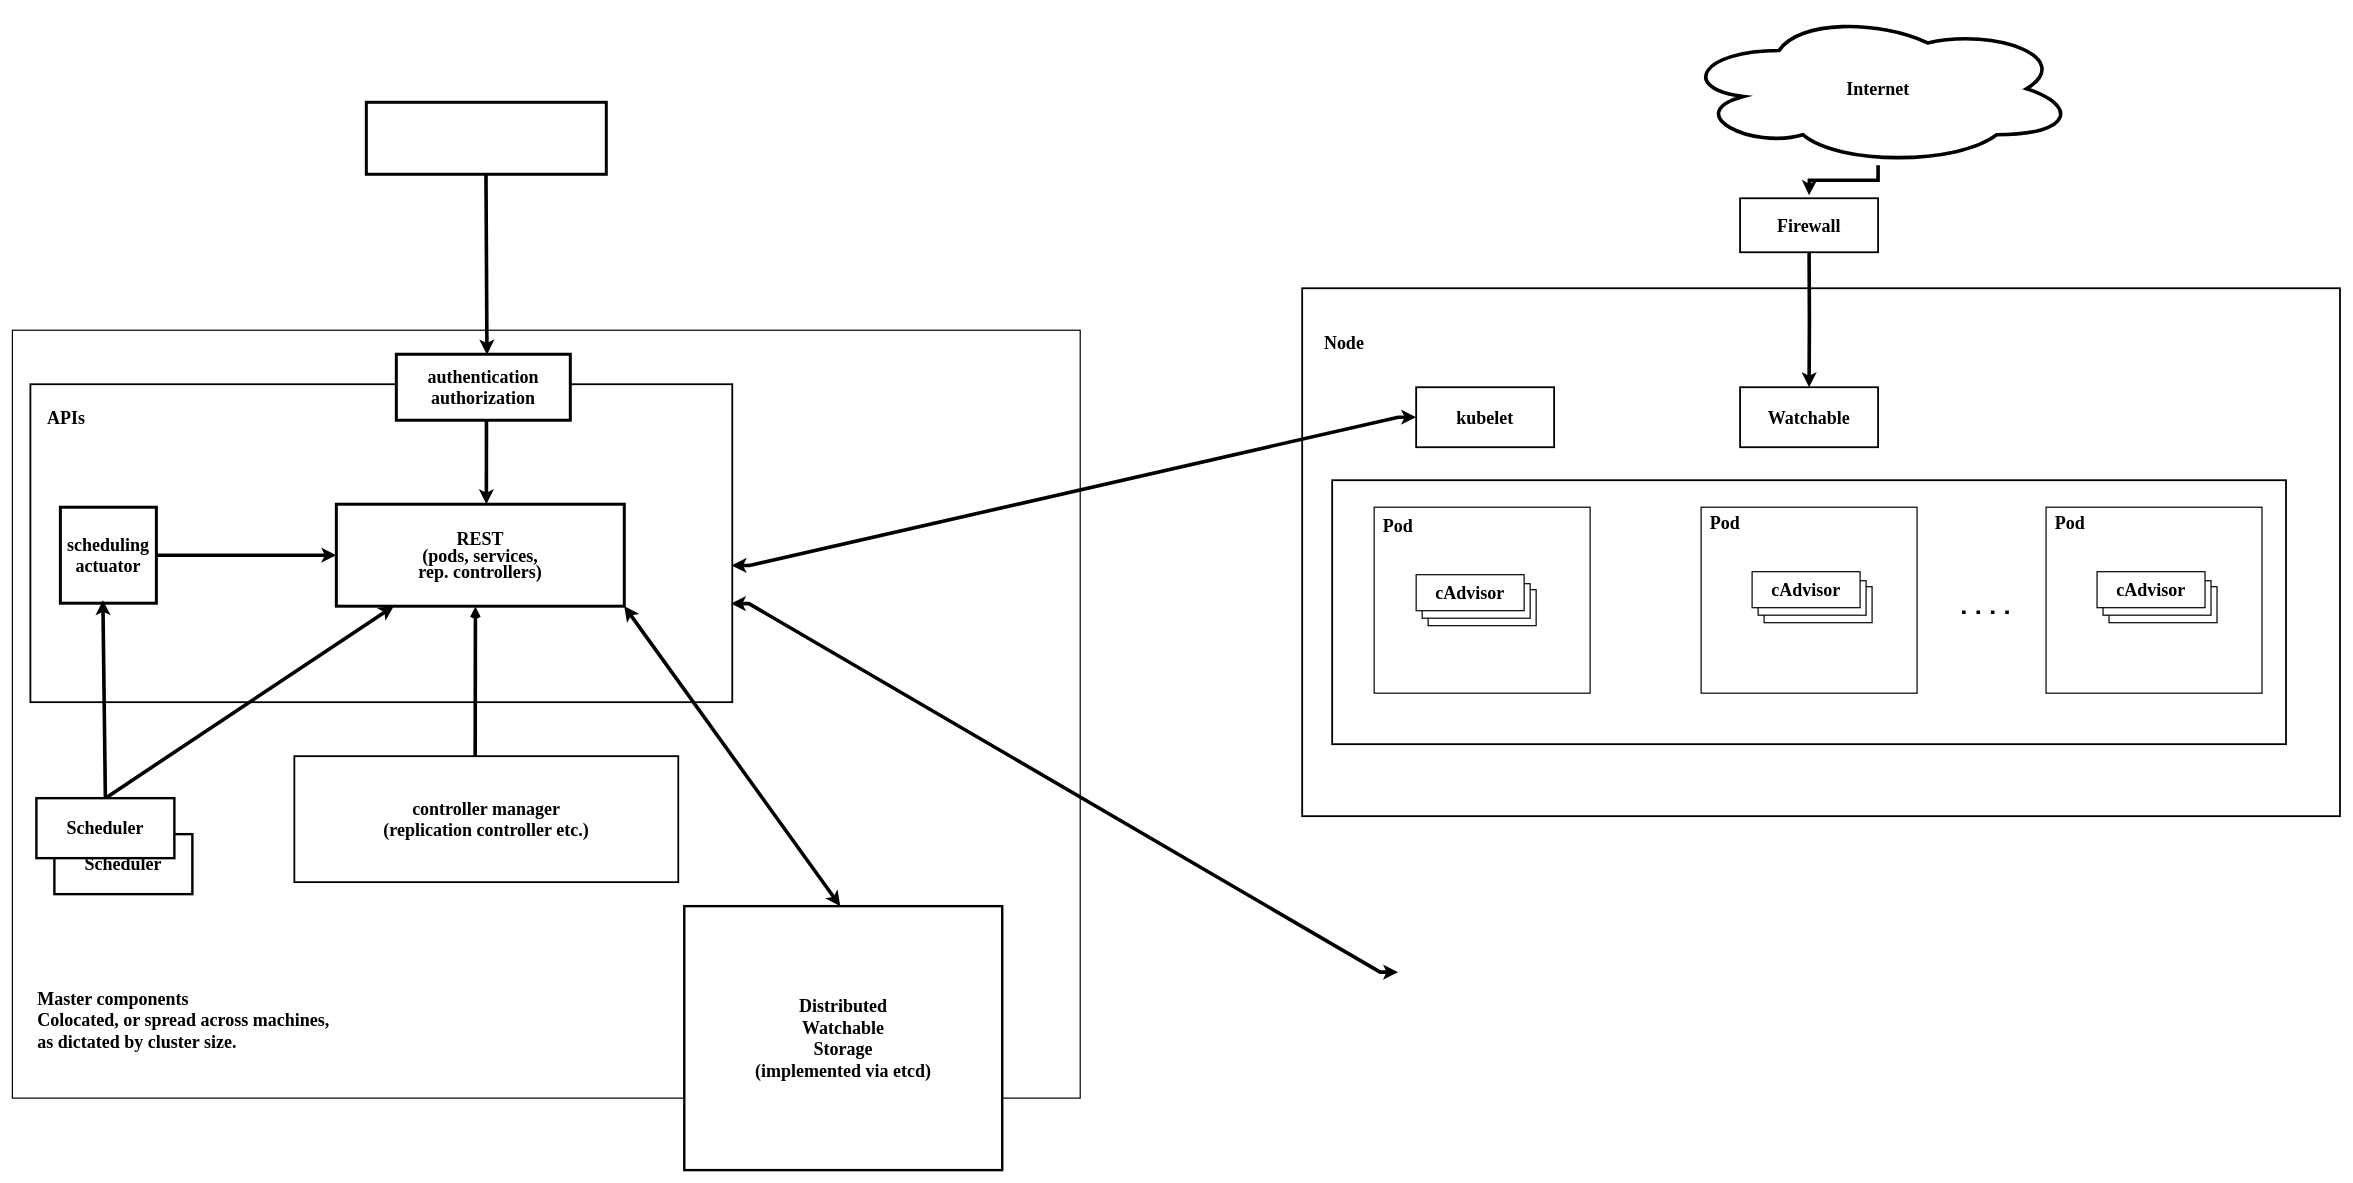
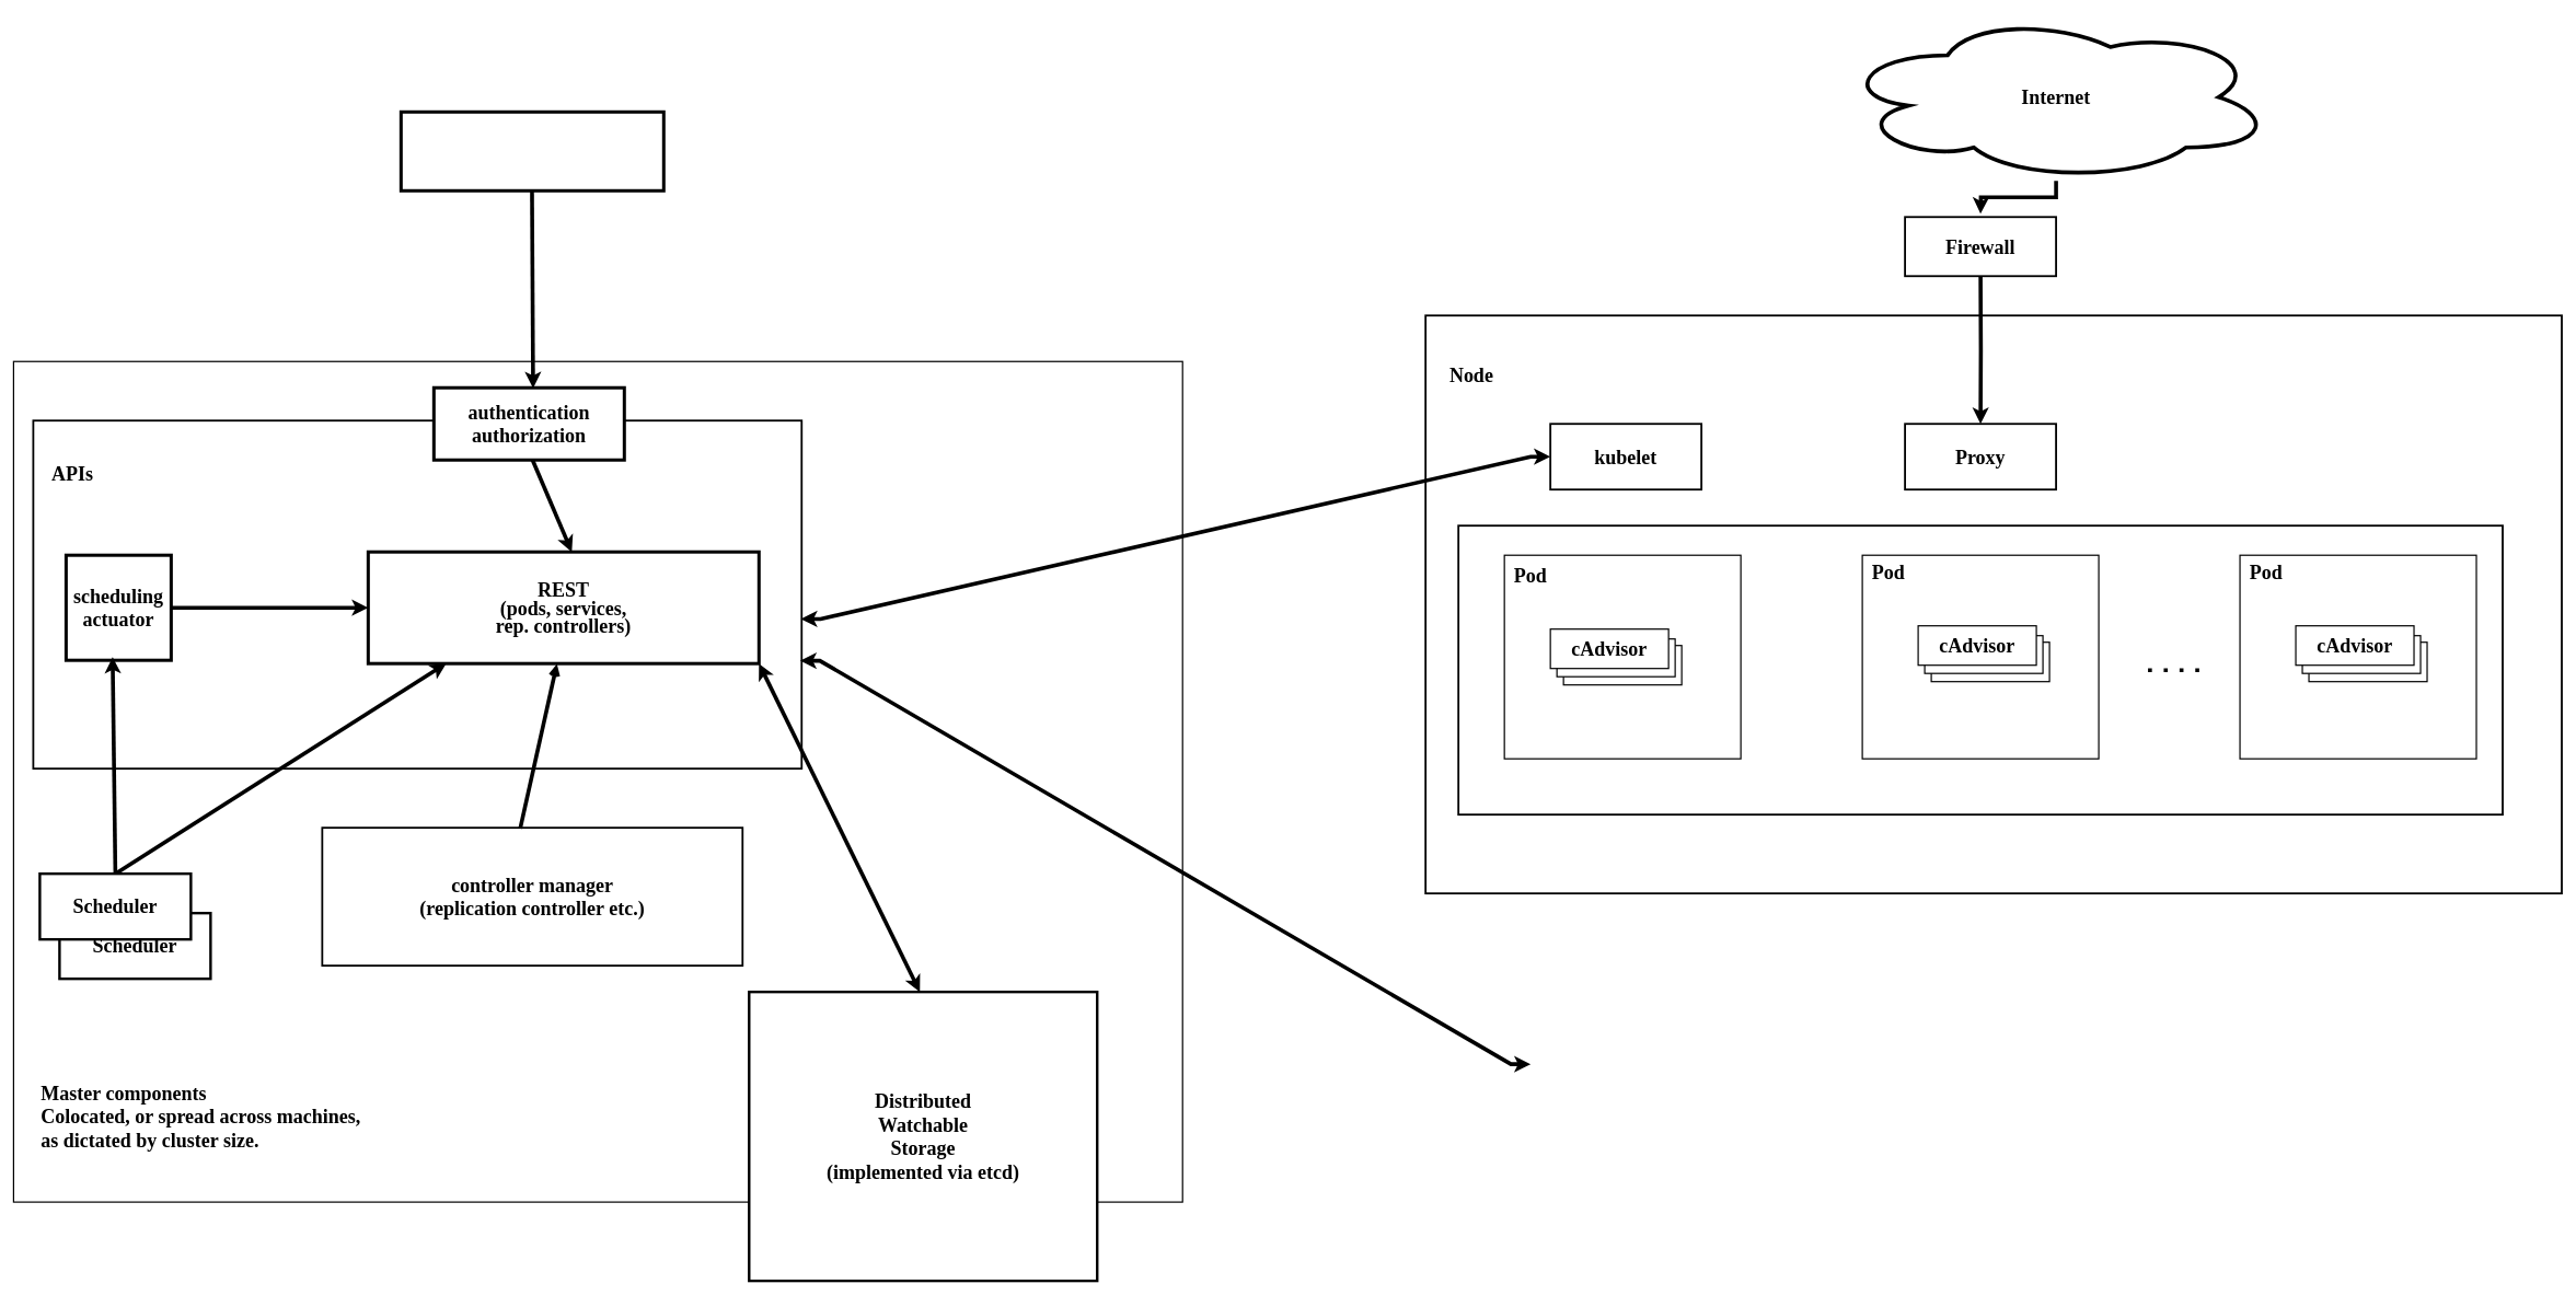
- <mxCell id="8" value="&lt;b&gt;&lt;font face=&quot;Comic Sans MS&quot; style=&quot;font-size: 30px;&quot;&gt;APIs&lt;/font&gt;&lt;/b&gt;" style="text;html=1;align=center;verticalAlign=middle;whiteSpace=wrap;rounded=0;" vertex="1" parent="1"><mxGeometry x="80" y="680" width="60" height="30" as="geometry" /></mxCell>
+ <mxCell id="8" value="&lt;b&gt;&lt;font face=&quot;Comic Sans MS&quot; style=&quot;font-size: 30px;&quot;&gt;APIs&lt;/font&gt;&lt;/b&gt;" style="text;html=1;align=center;verticalAlign=middle;whiteSpace=wrap;rounded=0;" vertex="1" parent="1"><mxGeometry x="80" y="705" width="60" height="30" as="geometry" /></mxCell>
- <mxCell id="29" value="&lt;b&gt;&lt;font style=&quot;font-size: 30px;&quot; face=&quot;Comic Sans MS&quot;&gt;Watchable&lt;/font&gt;&lt;/b&gt;" style="rounded=0;whiteSpace=wrap;html=1;strokeWidth=3;" vertex="1" parent="1"><mxGeometry x="2900" y="645" width="230" height="100" as="geometry" /></mxCell>
+ <mxCell id="29" value="&lt;b&gt;&lt;font style=&quot;font-size: 30px;&quot; face=&quot;Comic Sans MS&quot;&gt;Proxy&lt;/font&gt;&lt;/b&gt;" style="rounded=0;whiteSpace=wrap;html=1;strokeWidth=3;" vertex="1" parent="1"><mxGeometry x="2900" y="645" width="230" height="100" as="geometry" /></mxCell>
- <mxCell id="12" value="&lt;div style=&quot;font-size: 30px; line-height: 90%;&quot;&gt;&lt;font face=&quot;Comic Sans MS&quot; style=&quot;font-size: 30px;&quot;&gt;&lt;b&gt;REST&lt;/b&gt;&lt;/font&gt;&lt;/div&gt;&lt;div style=&quot;font-size: 30px; line-height: 90%;&quot;&gt;&lt;font face=&quot;Comic Sans MS&quot; style=&quot;font-size: 30px;&quot;&gt;&lt;b&gt;(pods, services,&lt;/b&gt;&lt;/font&gt;&lt;/div&gt;&lt;div style=&quot;font-size: 30px; line-height: 90%;&quot;&gt;&lt;font face=&quot;Comic Sans MS&quot; style=&quot;font-size: 30px;&quot;&gt;&lt;b&gt;rep. controllers)&lt;/b&gt;&lt;/font&gt;&lt;/div&gt;" style="rounded=0;whiteSpace=wrap;html=1;strokeWidth=5;" vertex="1" parent="1"><mxGeometry x="560" y="840" width="480" height="170" as="geometry" /></mxCell>
+ <mxCell id="12" value="&lt;div style=&quot;font-size: 30px; line-height: 90%;&quot;&gt;&lt;font face=&quot;Comic Sans MS&quot; style=&quot;font-size: 30px;&quot;&gt;&lt;b&gt;REST&lt;/b&gt;&lt;/font&gt;&lt;/div&gt;&lt;div style=&quot;font-size: 30px; line-height: 90%;&quot;&gt;&lt;font face=&quot;Comic Sans MS&quot; style=&quot;font-size: 30px;&quot;&gt;&lt;b&gt;(pods, services,&lt;/b&gt;&lt;/font&gt;&lt;/div&gt;&lt;div style=&quot;font-size: 30px; line-height: 90%;&quot;&gt;&lt;font face=&quot;Comic Sans MS&quot; style=&quot;font-size: 30px;&quot;&gt;&lt;b&gt;rep. controllers)&lt;/b&gt;&lt;/font&gt;&lt;/div&gt;" style="rounded=0;whiteSpace=wrap;html=1;strokeWidth=5;" vertex="1" parent="1"><mxGeometry x="560" y="840" width="595" height="170" as="geometry" /></mxCell>
